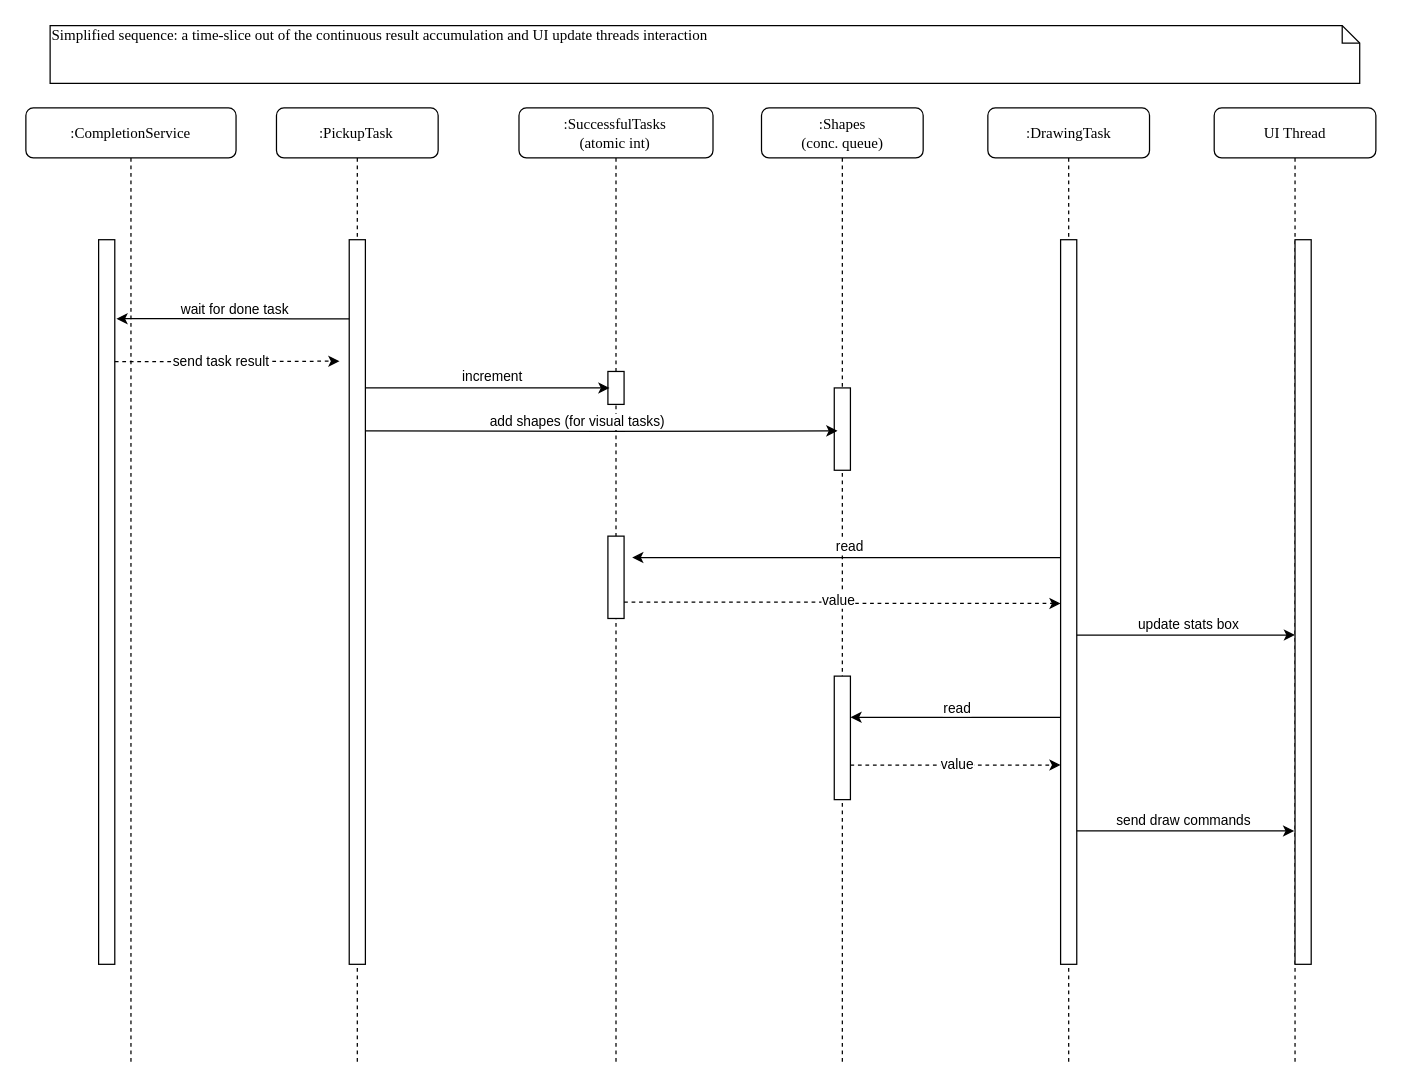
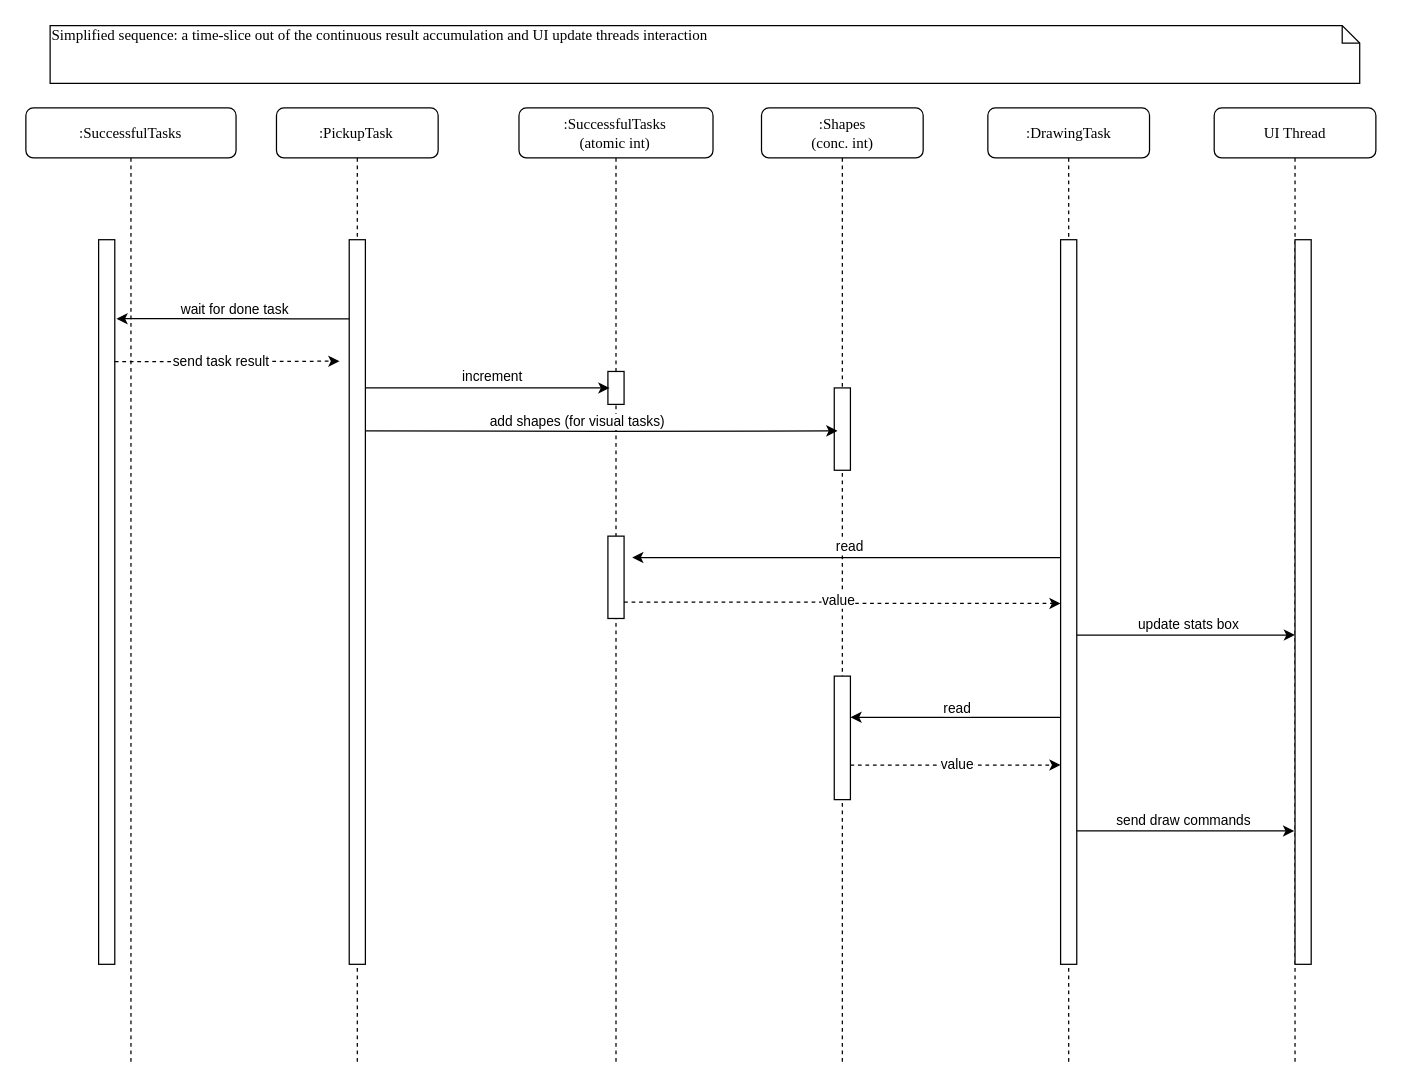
- <mxCell id="12" value="&lt;div&gt;:CompletionService&lt;/div&gt;" style="shape=umlLifeline;perimeter=lifelinePerimeter;whiteSpace=wrap;html=1;container=1;collapsible=0;recursiveResize=0;outlineConnect=0;rounded=1;shadow=0;comic=0;labelBackgroundColor=none;strokeWidth=1;fontFamily=Verdana;fontSize=12;align=center;" parent="1" vertex="1"><mxGeometry x="20" y="85.873" width="168.144" height="764.127" as="geometry" /></mxCell>
+ <mxCell id="12" value="&lt;div&gt;:SuccessfulTasks&lt;/div&gt;" style="shape=umlLifeline;perimeter=lifelinePerimeter;whiteSpace=wrap;html=1;container=1;collapsible=0;recursiveResize=0;outlineConnect=0;rounded=1;shadow=0;comic=0;labelBackgroundColor=none;strokeWidth=1;fontFamily=Verdana;fontSize=12;align=center;" parent="1" vertex="1"><mxGeometry x="20" y="85.873" width="168.144" height="764.127" as="geometry" /></mxCell>
- <mxCell id="7" value="&lt;div&gt;:Shapes&lt;/div&gt;&lt;div&gt;(conc. queue)&lt;br&gt;&lt;/div&gt;" style="shape=umlLifeline;perimeter=lifelinePerimeter;whiteSpace=wrap;html=1;container=1;collapsible=0;recursiveResize=0;outlineConnect=0;rounded=1;shadow=0;comic=0;labelBackgroundColor=none;strokeWidth=1;fontFamily=Verdana;fontSize=12;align=center;" parent="1" vertex="1"><mxGeometry x="608.503" y="85.873" width="129.341" height="764.127" as="geometry" /></mxCell>
+ <mxCell id="7" value="&lt;div&gt;:Shapes&lt;/div&gt;&lt;div&gt;(conc. int)&lt;br&gt;&lt;/div&gt;" style="shape=umlLifeline;perimeter=lifelinePerimeter;whiteSpace=wrap;html=1;container=1;collapsible=0;recursiveResize=0;outlineConnect=0;rounded=1;shadow=0;comic=0;labelBackgroundColor=none;strokeWidth=1;fontFamily=Verdana;fontSize=12;align=center;" parent="1" vertex="1"><mxGeometry x="608.503" y="85.873" width="129.341" height="764.127" as="geometry" /></mxCell>
